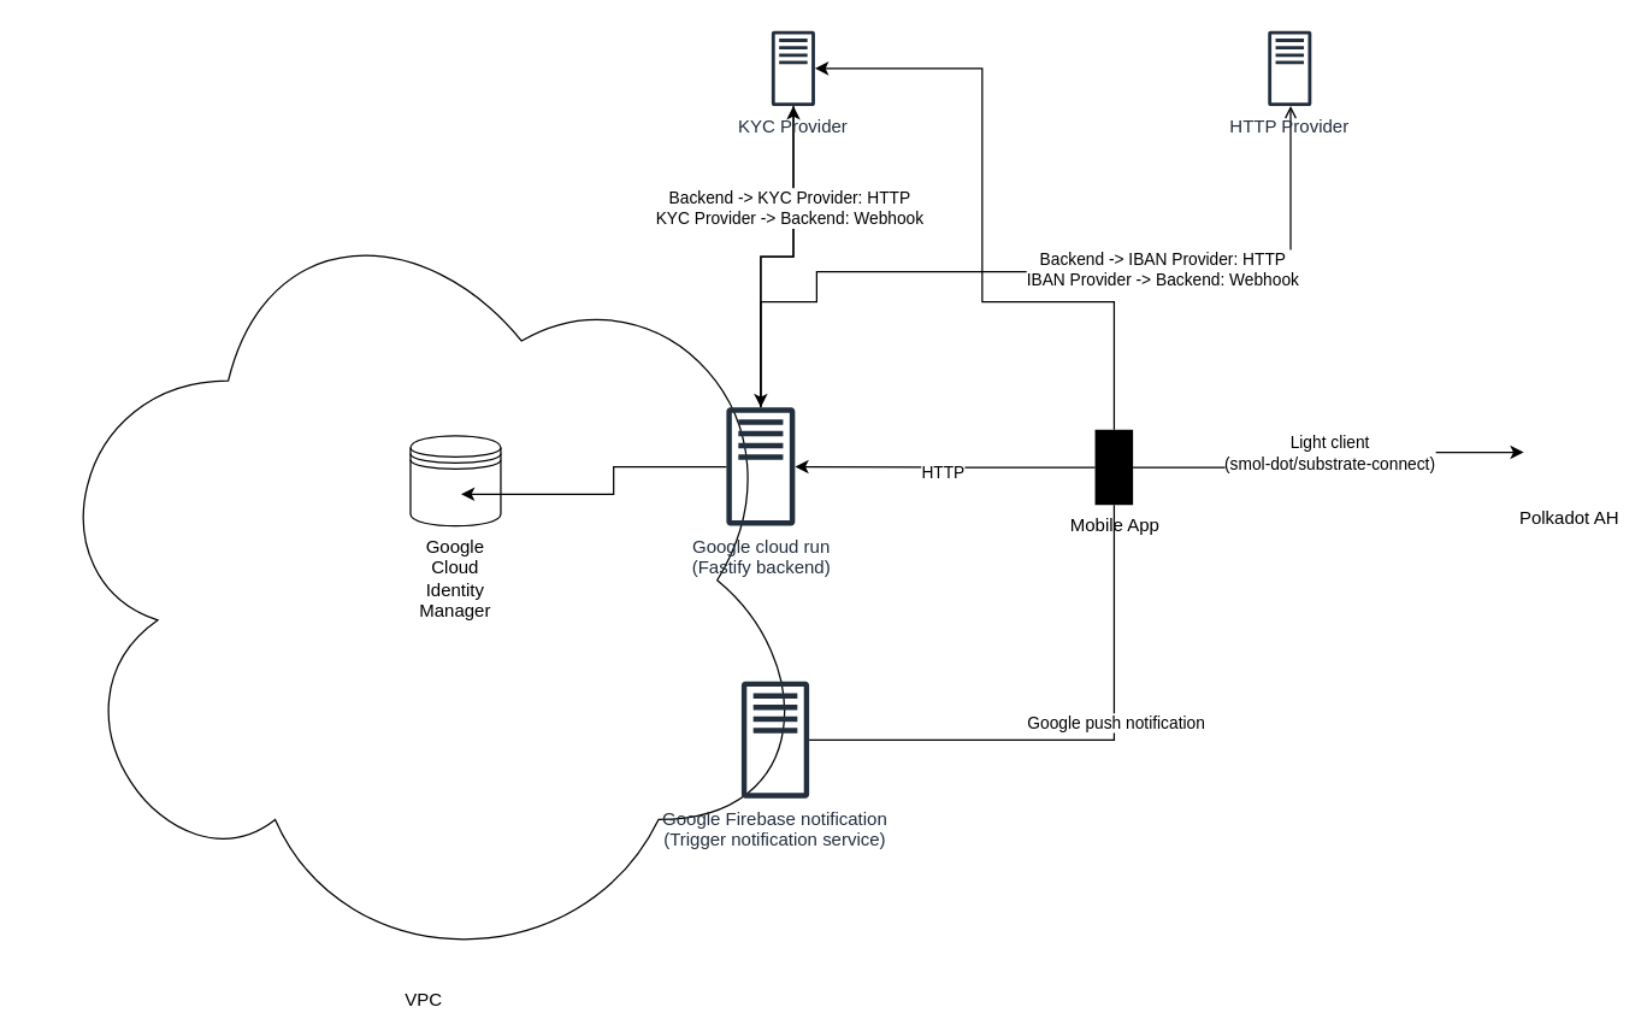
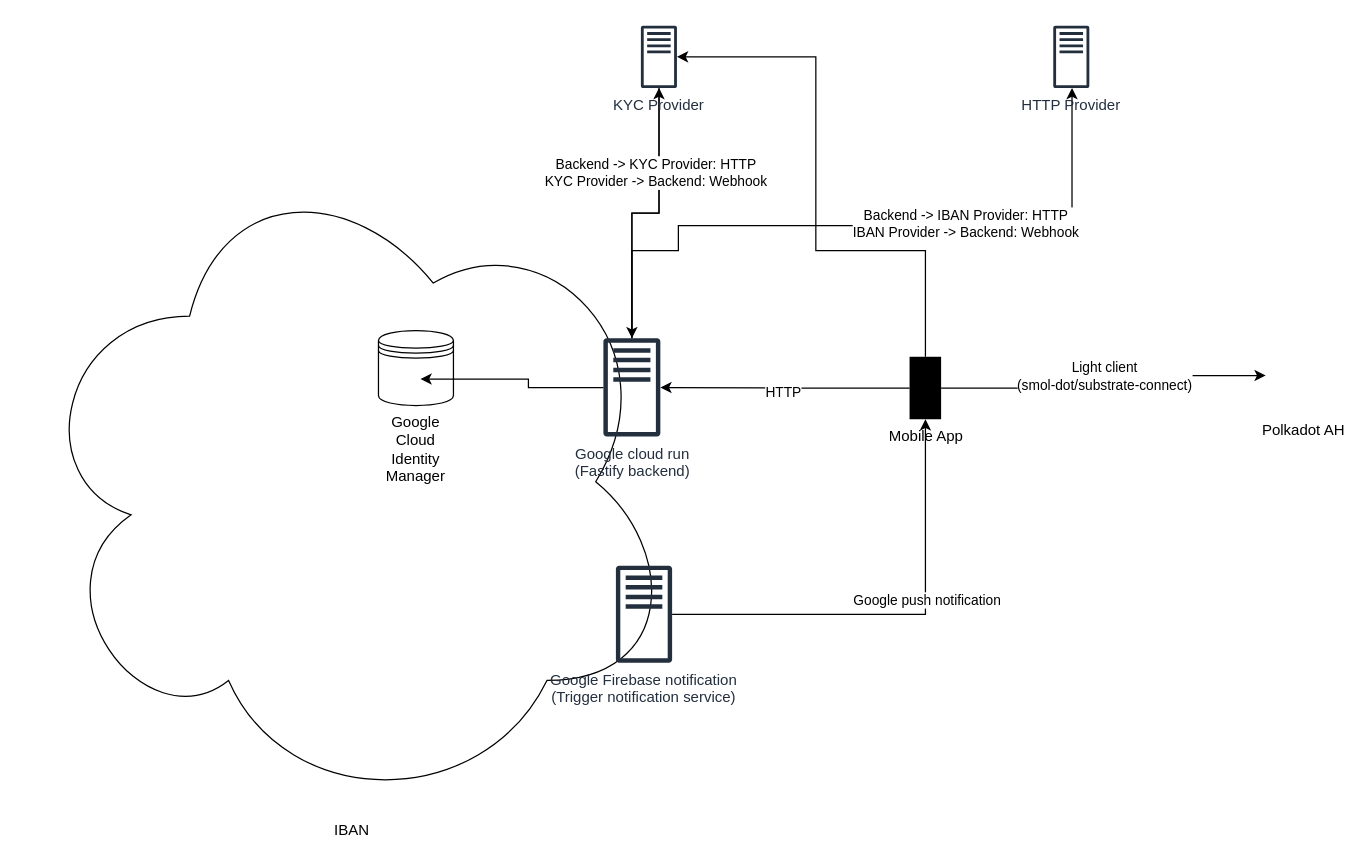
- <mxCell id="10" style="edgeStyle=orthogonalEdgeStyle;rounded=0;orthogonalLoop=1;jettySize=auto;html=1;endArrow=open;" edge="1" parent="1" source="12" target="22"><mxGeometry relative="1" as="geometry"><mxPoint x="842" y="180" as="targetPoint" /><Array as="points"><mxPoint x="505" y="200" /><mxPoint x="542" y="200" /><mxPoint x="542" y="180" /><mxPoint x="857" y="180" /></Array></mxGeometry></mxCell>
+ <mxCell id="10" style="edgeStyle=orthogonalEdgeStyle;rounded=0;orthogonalLoop=1;jettySize=auto;html=1;" edge="1" parent="1" source="12" target="22"><mxGeometry relative="1" as="geometry"><mxPoint x="842" y="180" as="targetPoint" /><Array as="points"><mxPoint x="505" y="200" /><mxPoint x="542" y="200" /><mxPoint x="542" y="180" /><mxPoint x="857" y="180" /></Array></mxGeometry></mxCell>
- <mxCell id="16" value="Google Cloud Identity Manager" style="shape=datastore;whiteSpace=wrap;html=1;verticalAlign=top;fontSize=12;labelBackgroundColor=none;labelPosition=center;verticalLabelPosition=bottom;align=center;" vertex="1" parent="1"><mxGeometry x="272" y="289" width="60" height="60" as="geometry" /></mxCell>
+ <mxCell id="16" value="Google Cloud Identity Manager" style="shape=datastore;whiteSpace=wrap;html=1;verticalAlign=top;fontSize=12;labelBackgroundColor=none;labelPosition=center;verticalLabelPosition=bottom;align=center;" vertex="1" parent="1"><mxGeometry x="302" y="264" width="60" height="60" as="geometry" /></mxCell>
- <mxCell id="13" style="edgeStyle=orthogonalEdgeStyle;rounded=0;orthogonalLoop=1;jettySize=auto;html=1;endArrow=none;" edge="1" parent="1" source="15" target="8"><mxGeometry relative="1" as="geometry" /></mxCell>
+ <mxCell id="13" style="edgeStyle=orthogonalEdgeStyle;rounded=0;orthogonalLoop=1;jettySize=auto;html=1;" edge="1" parent="1" source="15" target="8"><mxGeometry relative="1" as="geometry" /></mxCell>
- <mxCell id="2" value="VPC" style="ellipse;shape=cloud;whiteSpace=wrap;html=1;align=center;labelPosition=center;verticalLabelPosition=bottom;verticalAlign=top;" vertex="1" parent="1"><mxGeometry x="20.85" y="120" width="520" height="530" as="geometry" /></mxCell>
+ <mxCell id="2" value="IBAN" style="ellipse;shape=cloud;whiteSpace=wrap;html=1;align=center;labelPosition=center;verticalLabelPosition=bottom;verticalAlign=top;" vertex="1" parent="1"><mxGeometry x="20.85" y="120" width="520" height="530" as="geometry" /></mxCell>
